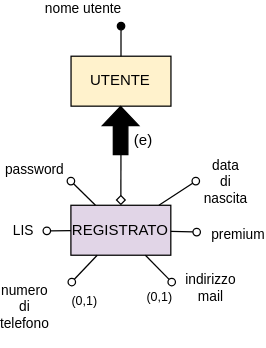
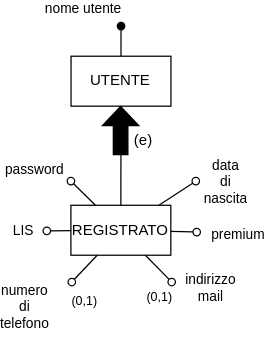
- <mxCell id="3" value="UTENTE" style="whiteSpace=wrap;html=1;fillColor=#fff2cc;" parent="1" vertex="1"><mxGeometry x="39.39" y="44.18" width="80" height="40" as="geometry" /></mxCell>
+ <mxCell id="3" value="UTENTE" style="whiteSpace=wrap;html=1;" parent="1" vertex="1"><mxGeometry x="39.39" y="44.18" width="80" height="40" as="geometry" /></mxCell>
- <mxCell id="2" style="edgeStyle=elbowEdgeStyle;elbow=vertical;html=1;exitX=0.5;exitY=1;exitDx=0;exitDy=0;entryX=0.5;entryY=0;entryDx=0;entryDy=0;endArrow=diamond;endFill=0;rounded=0;jumpStyle=arc;" parent="1" source="3" target="4" edge="1"><mxGeometry relative="1" as="geometry" /></mxCell>
+ <mxCell id="2" style="edgeStyle=elbowEdgeStyle;elbow=vertical;html=1;exitX=0.5;exitY=1;exitDx=0;exitDy=0;entryX=0.5;entryY=0;entryDx=0;entryDy=0;endArrow=none;endFill=0;rounded=0;jumpStyle=arc;" parent="1" source="3" target="4" edge="1"><mxGeometry relative="1" as="geometry" /></mxCell>
- <mxCell id="4" value="REGISTRATO" style="whiteSpace=wrap;html=1;fillColor=#e1d5e7;" parent="1" vertex="1"><mxGeometry x="39.28" y="163.54" width="80" height="40" as="geometry" /></mxCell>
+ <mxCell id="4" value="REGISTRATO" style="whiteSpace=wrap;html=1;" parent="1" vertex="1"><mxGeometry x="39.28" y="163.54" width="80" height="40" as="geometry" /></mxCell>
